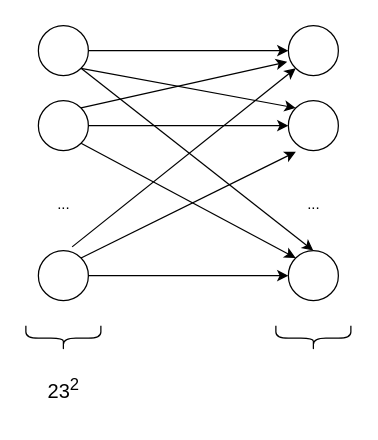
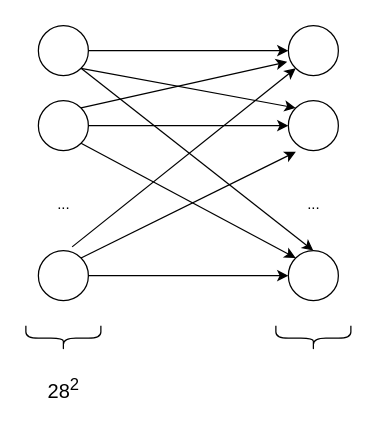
- <mxCell id="11" value="&lt;font style=&quot;font-size: 16px;&quot;&gt;23&lt;sup&gt;2&lt;/sup&gt;&lt;/font&gt;" style="text;html=1;align=center;verticalAlign=middle;resizable=0;points=[];autosize=1;strokeColor=none;fillColor=none;" vertex="1" parent="1"><mxGeometry x="25" y="290" width="50" height="40" as="geometry" /></mxCell>
+ <mxCell id="11" value="&lt;font style=&quot;font-size: 16px;&quot;&gt;28&lt;sup&gt;2&lt;/sup&gt;&lt;/font&gt;" style="text;html=1;align=center;verticalAlign=middle;resizable=0;points=[];autosize=1;strokeColor=none;fillColor=none;" vertex="1" parent="1"><mxGeometry x="25" y="290" width="50" height="40" as="geometry" /></mxCell>
